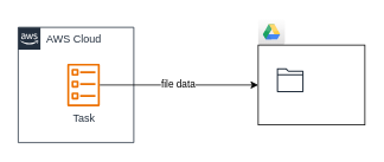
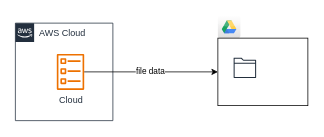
- <mxCell id="3" value="Task" style="sketch=0;outlineConnect=0;fontColor=#232F3E;gradientColor=none;fillColor=#ED7100;strokeColor=none;dashed=0;verticalLabelPosition=bottom;verticalAlign=top;align=center;html=1;fontSize=12;fontStyle=0;aspect=fixed;pointerEvents=1;shape=mxgraph.aws4.ecs_task;" vertex="1" parent="1"><mxGeometry x="75" y="71" width="37" height="48" as="geometry" /></mxCell>
+ <mxCell id="3" value="Cloud" style="sketch=0;outlineConnect=0;fontColor=#232F3E;gradientColor=none;fillColor=#ED7100;strokeColor=none;dashed=0;verticalLabelPosition=bottom;verticalAlign=top;align=center;html=1;fontSize=12;fontStyle=0;aspect=fixed;pointerEvents=1;shape=mxgraph.aws4.ecs_task;" vertex="1" parent="1"><mxGeometry x="75" y="71" width="37" height="48" as="geometry" /></mxCell>
